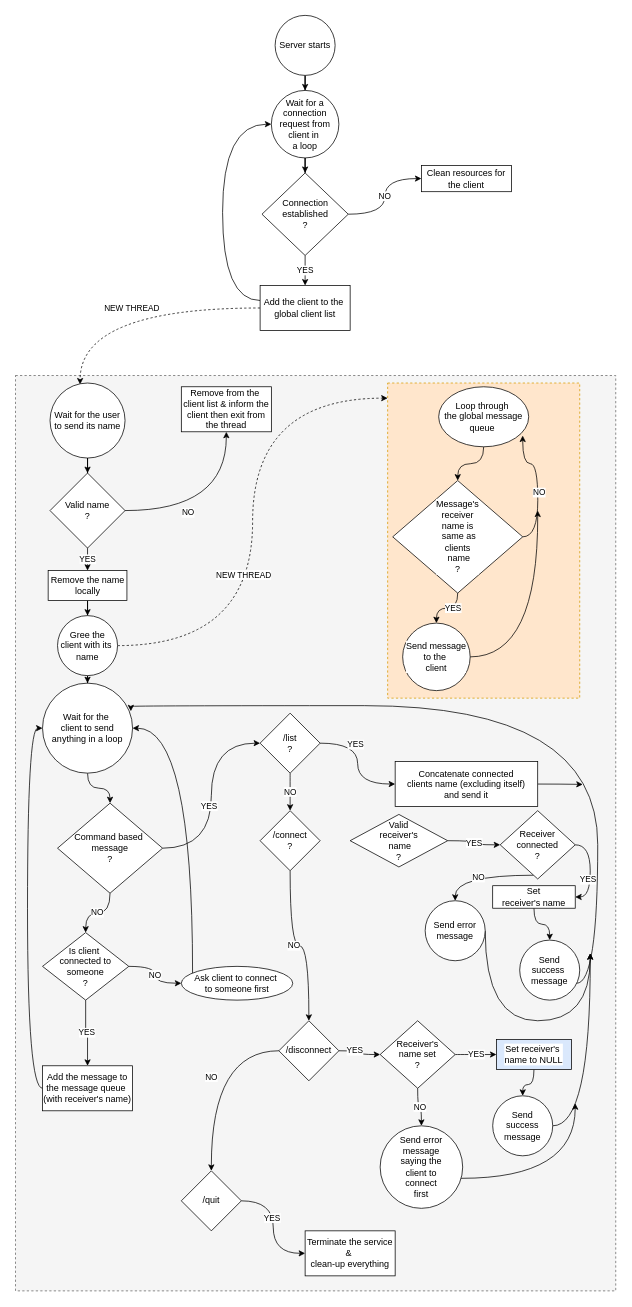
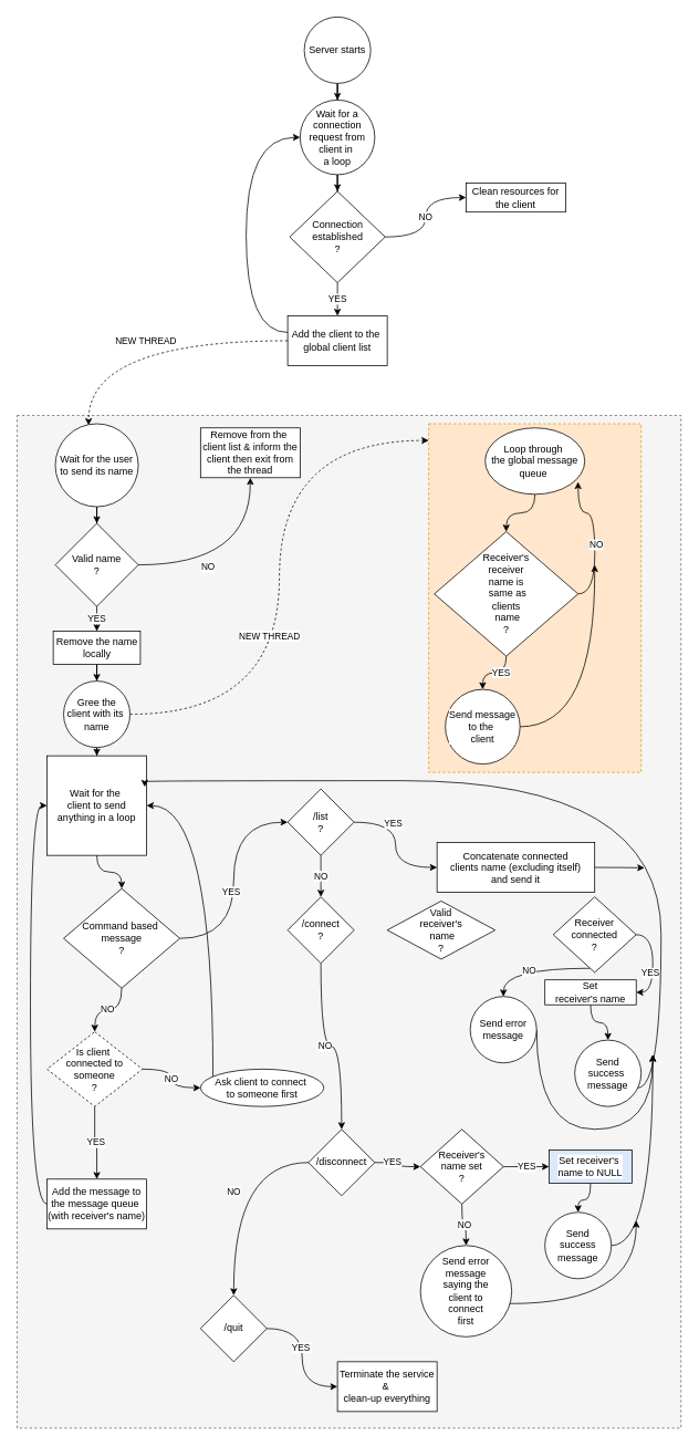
- <mxCell id="86" value="Message's&lt;br&gt;receiver &lt;br&gt;name is&lt;br&gt;&amp;nbsp;same as &lt;br&gt;clients&lt;br&gt;&amp;nbsp;name&lt;br&gt;?" style="rhombus;whiteSpace=wrap;html=1;labelBackgroundColor=#ffffff;" vertex="1" parent="1"><mxGeometry x="522.75" y="640" width="173.25" height="150" as="geometry" /></mxCell>
+ <mxCell id="86" value="Receiver's&lt;br&gt;receiver &lt;br&gt;name is&lt;br&gt;&amp;nbsp;same as &lt;br&gt;clients&lt;br&gt;&amp;nbsp;name&lt;br&gt;?" style="rhombus;whiteSpace=wrap;html=1;labelBackgroundColor=#ffffff;" vertex="1" parent="1"><mxGeometry x="522.75" y="640" width="173.25" height="150" as="geometry" /></mxCell>
- <mxCell id="28" value="Wait for the&amp;nbsp;&lt;br&gt;client to send anything in a loop" style="ellipse;whiteSpace=wrap;html=1;aspect=fixed;" vertex="1" parent="1"><mxGeometry x="56" y="910" width="120" height="120" as="geometry" /></mxCell>
+ <mxCell id="28" value="Wait for the&amp;nbsp;&lt;br&gt;client to send anything in a loop" style="whiteSpace=wrap;html=1;aspect=fixed;rounded=0;" vertex="1" parent="1"><mxGeometry x="56" y="910" width="120" height="120" as="geometry" /></mxCell>
- <mxCell id="50" value="YES" style="edgeStyle=orthogonalEdgeStyle;curved=1;orthogonalLoop=1;jettySize=auto;html=1;" edge="1" parent="1" source="51" target="56"><mxGeometry relative="1" as="geometry" /></mxCell>
- <mxCell id="36" value="Is client&amp;nbsp;&lt;br&gt;connected to&lt;br&gt;someone&lt;br&gt;?" style="rhombus;whiteSpace=wrap;html=1;" vertex="1" parent="1"><mxGeometry x="56" y="1242.5" width="115" height="90" as="geometry" /></mxCell>
+ <mxCell id="36" value="Is client&amp;nbsp;&lt;br&gt;connected to&lt;br&gt;someone&lt;br&gt;?" style="rhombus;whiteSpace=wrap;html=1;dashed=1;" vertex="1" parent="1"><mxGeometry x="56" y="1242.5" width="115" height="90" as="geometry" /></mxCell>
